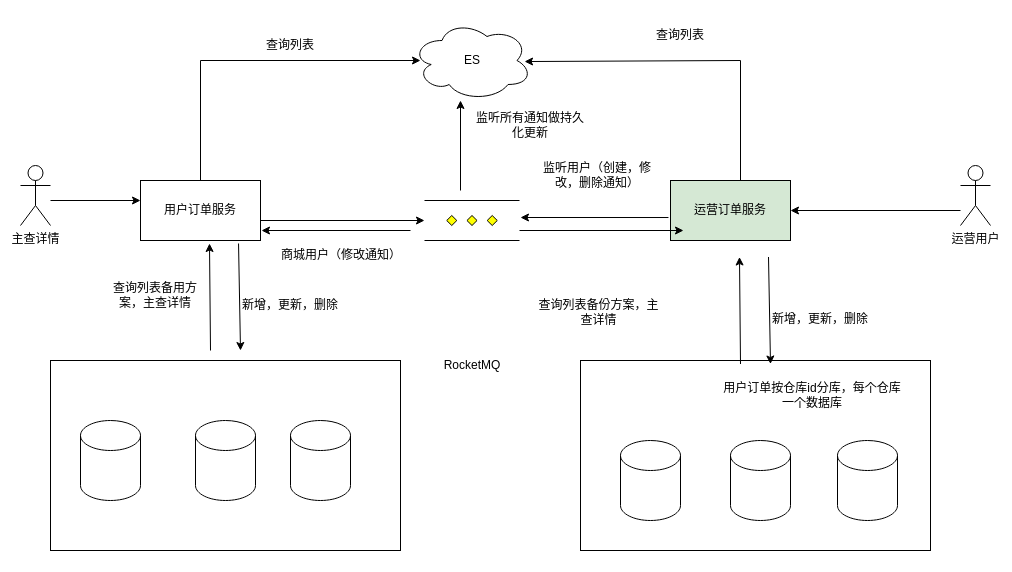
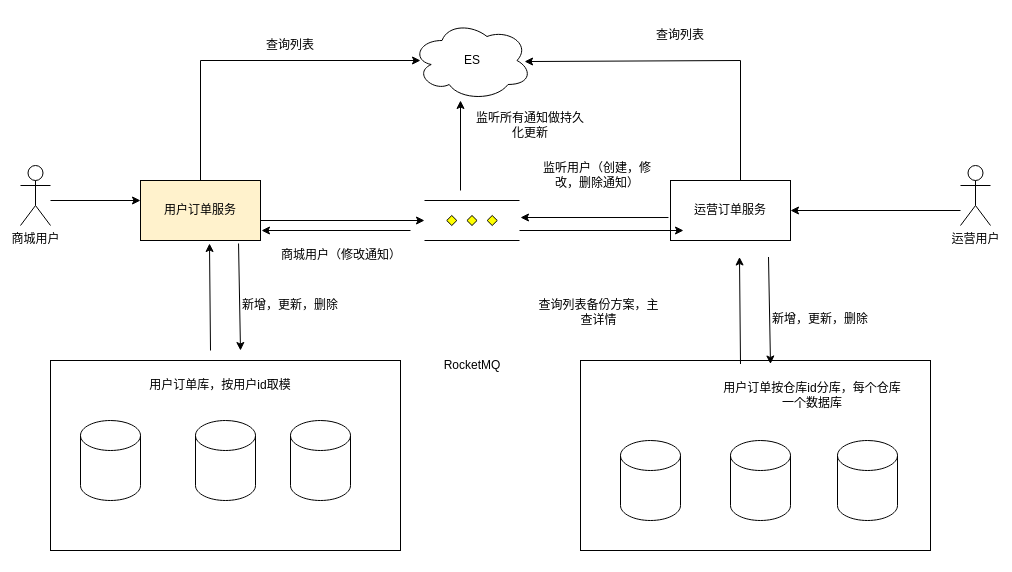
- <mxCell id="4" value="用户订单服务" style="rounded=0;whiteSpace=wrap;html=1;" vertex="1" parent="1"><mxGeometry x="140" y="180" width="120" height="60" as="geometry" /></mxCell>
+ <mxCell id="4" value="用户订单服务" style="rounded=0;whiteSpace=wrap;html=1;fillColor=#fff2cc;" vertex="1" parent="1"><mxGeometry x="140" y="180" width="120" height="60" as="geometry" /></mxCell>
- <mxCell id="5" value="运营订单服务" style="rounded=0;whiteSpace=wrap;html=1;fillColor=#d5e8d4;" vertex="1" parent="1"><mxGeometry x="670" y="180" width="120" height="60" as="geometry" /></mxCell>
+ <mxCell id="5" value="运营订单服务" style="rounded=0;whiteSpace=wrap;html=1;" vertex="1" parent="1"><mxGeometry x="670" y="180" width="120" height="60" as="geometry" /></mxCell>
- <mxCell id="6" value="主查详情" style="shape=umlActor;verticalLabelPosition=bottom;verticalAlign=top;html=1;outlineConnect=0;" vertex="1" parent="1"><mxGeometry x="20" y="165" width="30" height="60" as="geometry" /></mxCell>
+ <mxCell id="6" value="商城用户" style="shape=umlActor;verticalLabelPosition=bottom;verticalAlign=top;html=1;outlineConnect=0;" vertex="1" parent="1"><mxGeometry x="20" y="165" width="30" height="60" as="geometry" /></mxCell>
- <mxCell id="21" value="查询列表备用方案，主查详情" style="text;html=1;strokeColor=none;fillColor=none;align=center;verticalAlign=middle;whiteSpace=wrap;rounded=0;" vertex="1" parent="1"><mxGeometry x="110" y="280" width="90" height="30" as="geometry" /></mxCell>
+ <mxCell id="18" value="用户订单库，按用户id取模" style="text;html=1;strokeColor=none;fillColor=none;align=center;verticalAlign=middle;whiteSpace=wrap;rounded=0;" vertex="1" parent="1"><mxGeometry x="130" y="370" width="180" height="30" as="geometry" /></mxCell>
